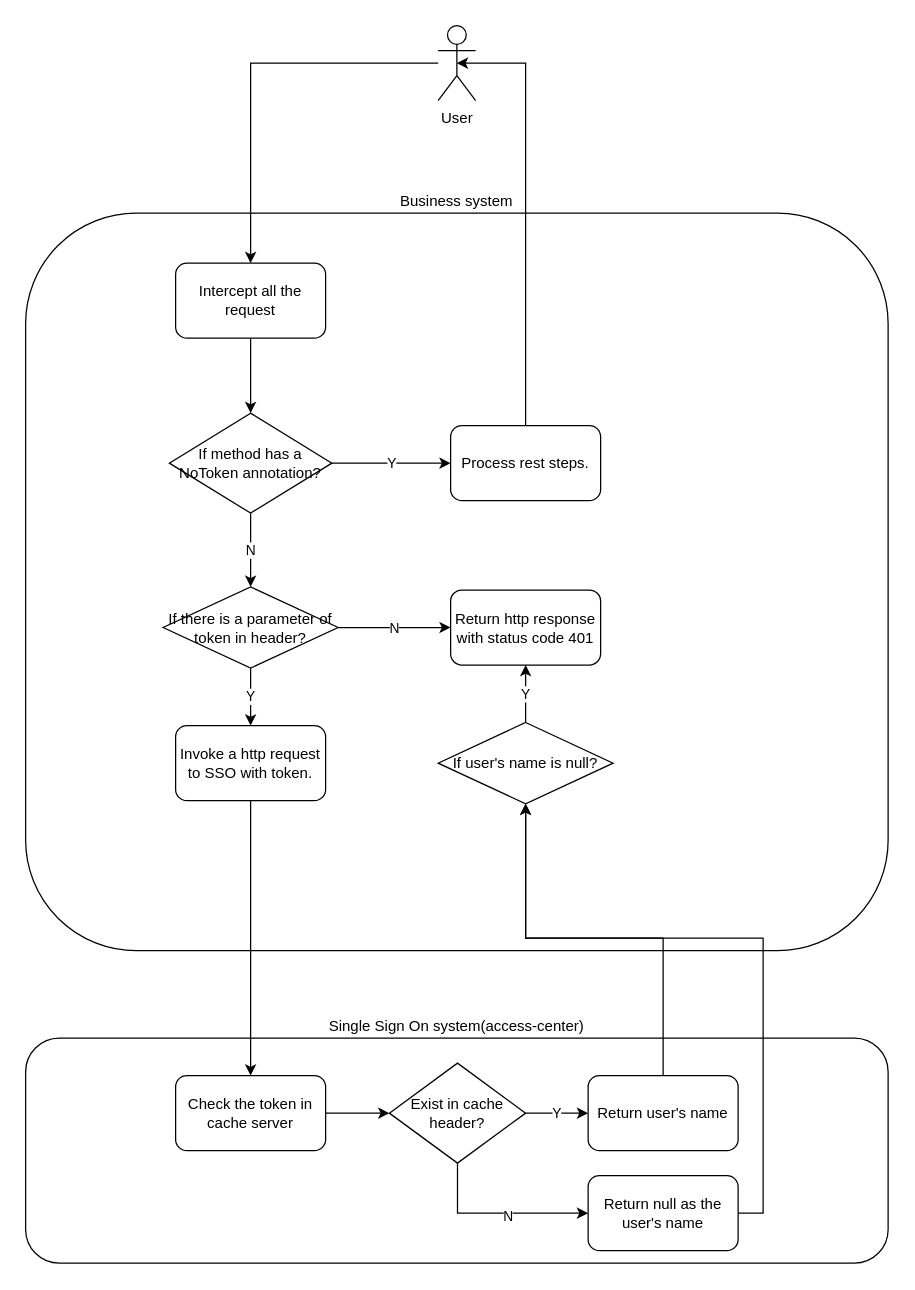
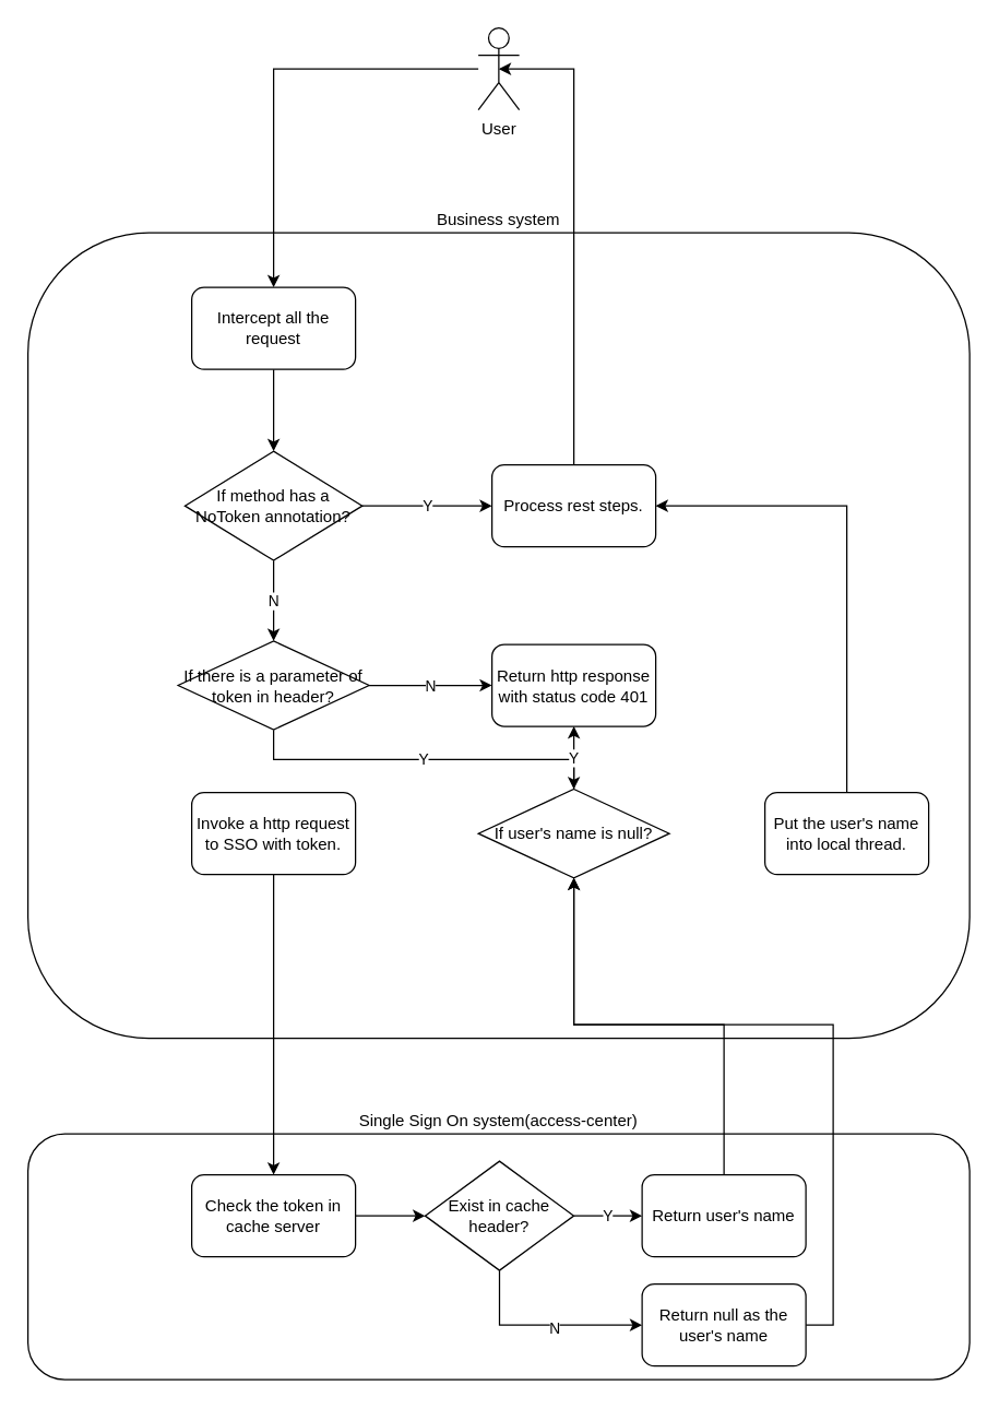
+ <mxCell id="29" style="edgeStyle=orthogonalEdgeStyle;rounded=0;orthogonalLoop=1;jettySize=auto;html=1;exitX=0.5;exitY=0;exitDx=0;exitDy=0;entryX=1;entryY=0.5;entryDx=0;entryDy=0;" edge="1" parent="1" source="30" target="9"><mxGeometry relative="1" as="geometry" /></mxCell>
- <mxCell id="11" value="Y" style="edgeStyle=orthogonalEdgeStyle;rounded=0;orthogonalLoop=1;jettySize=auto;html=1;exitX=0.5;exitY=1;exitDx=0;exitDy=0;entryX=0.5;entryY=0;entryDx=0;entryDy=0;" edge="1" parent="1" source="12" target="14"><mxGeometry relative="1" as="geometry"><mxPoint x="200" y="720" as="targetPoint" /></mxGeometry></mxCell>
+ <mxCell id="11" value="Y" style="edgeStyle=orthogonalEdgeStyle;rounded=0;orthogonalLoop=1;jettySize=auto;html=1;exitX=0.5;exitY=1;exitDx=0;exitDy=0;" edge="1" parent="1" source="12" target="28"><mxGeometry relative="1" as="geometry"><mxPoint x="200" y="720" as="targetPoint" /></mxGeometry></mxCell>
+ <mxCell id="30" value="Put the user's name into local thread." style="rounded=1;whiteSpace=wrap;html=1;" vertex="1" parent="1"><mxGeometry x="560" y="580" width="120" height="60" as="geometry" /></mxCell>
